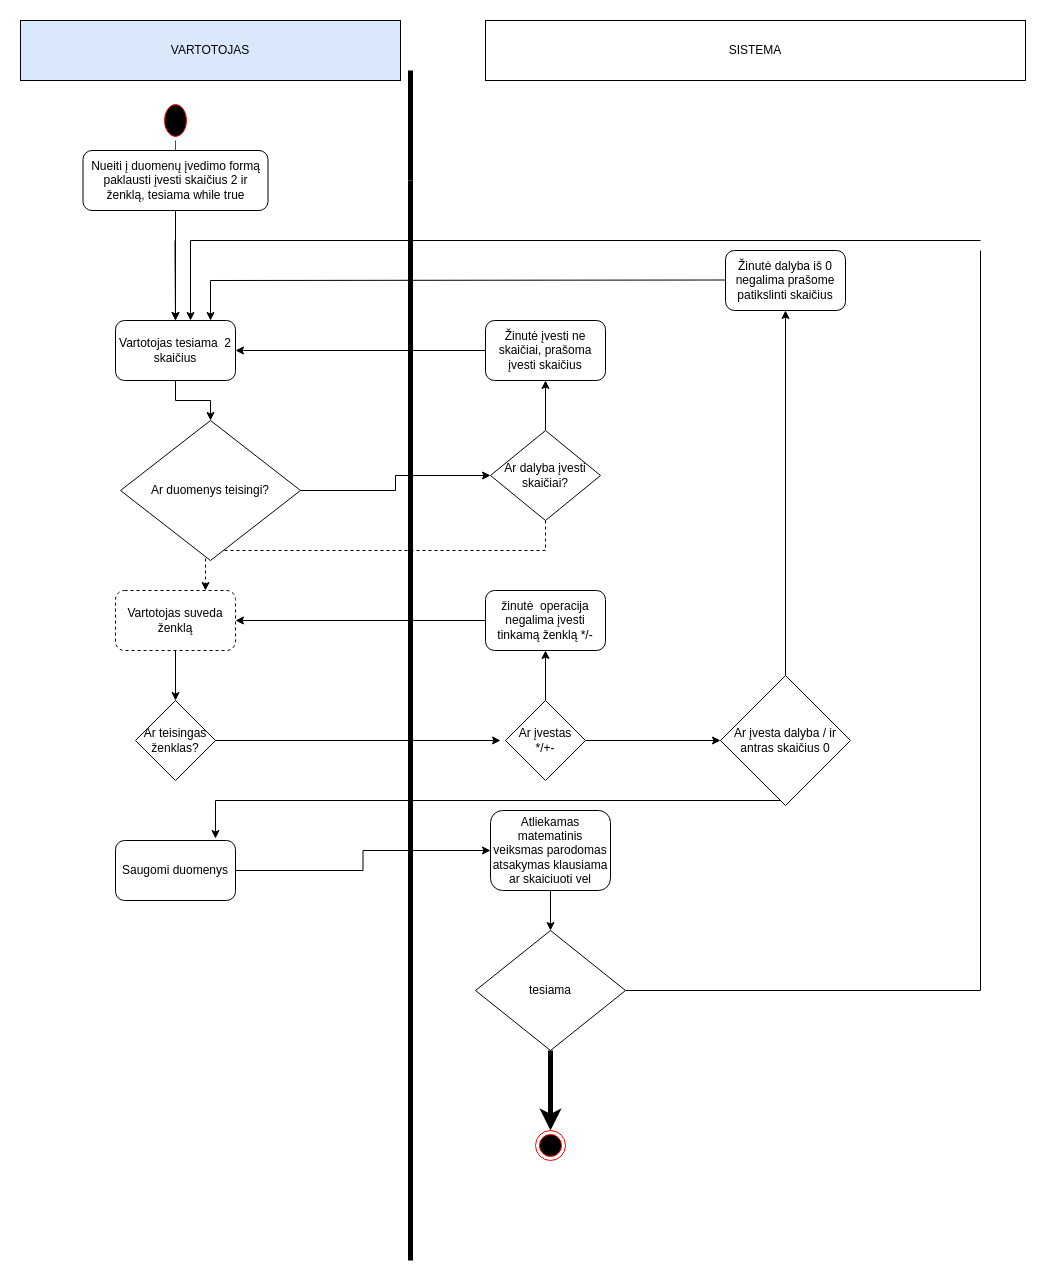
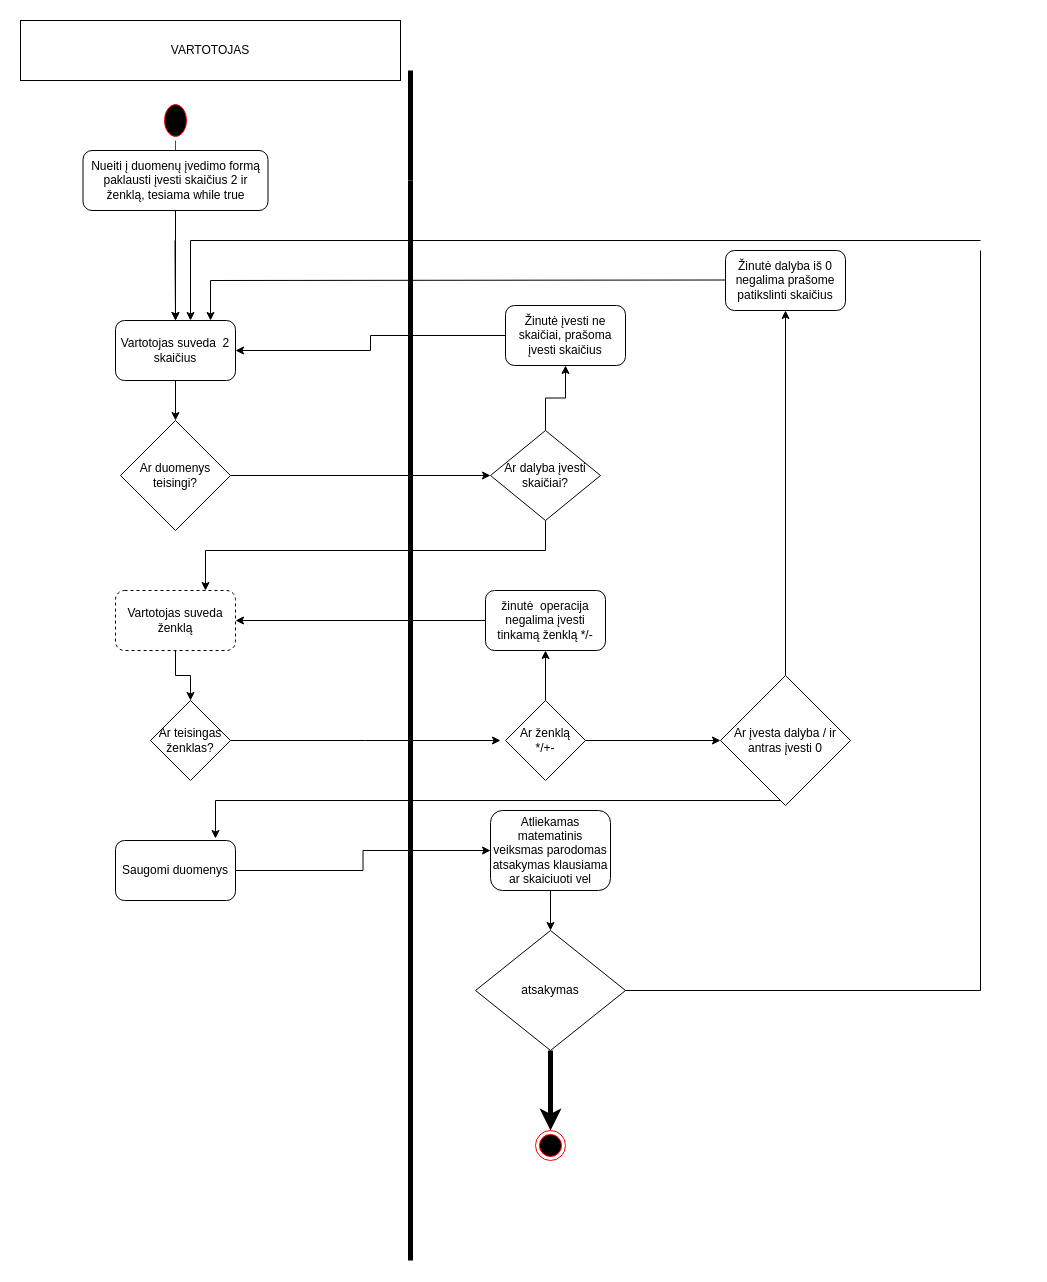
- <mxCell id="44" value="VARTOTOJAS" style="rounded=0;whiteSpace=wrap;html=1;fillColor=#dae8fc;" vertex="1" parent="1"><mxGeometry x="20" y="20" width="380" height="60" as="geometry" /></mxCell>
+ <mxCell id="44" value="VARTOTOJAS" style="rounded=0;whiteSpace=wrap;html=1;" vertex="1" parent="1"><mxGeometry x="20" y="20" width="380" height="60" as="geometry" /></mxCell>
- <mxCell id="45" value="SISTEMA" style="rounded=0;whiteSpace=wrap;html=1;" vertex="1" parent="1"><mxGeometry x="485" y="20" width="540" height="60" as="geometry" /></mxCell>
- <mxCell id="9" value="Vartotojas tesiama&amp;nbsp; 2 skaičius" style="rounded=1;whiteSpace=wrap;html=1;" vertex="1" parent="1"><mxGeometry x="115" y="320" width="120" height="60" as="geometry" /></mxCell>
+ <mxCell id="9" value="Vartotojas suveda&amp;nbsp; 2 skaičius" style="rounded=1;whiteSpace=wrap;html=1;" vertex="1" parent="1"><mxGeometry x="115" y="320" width="120" height="60" as="geometry" /></mxCell>
- <mxCell id="18" value="Žinutė įvesti ne skaičiai, prašoma įvesti skaičius" style="rounded=1;whiteSpace=wrap;html=1;" vertex="1" parent="1"><mxGeometry x="485" y="320" width="120" height="60" as="geometry" /></mxCell>
+ <mxCell id="18" value="Žinutė įvesti ne skaičiai, prašoma įvesti skaičius" style="rounded=1;whiteSpace=wrap;html=1;" vertex="1" parent="1"><mxGeometry x="505" y="305" width="120" height="60" as="geometry" /></mxCell>
- <mxCell id="16" value="Ar duomenys teisingi?" style="rhombus;whiteSpace=wrap;html=1;" vertex="1" parent="1"><mxGeometry x="120" y="420" width="180" height="140" as="geometry" /></mxCell>
+ <mxCell id="16" value="Ar duomenys teisingi?" style="rhombus;whiteSpace=wrap;html=1;" vertex="1" parent="1"><mxGeometry x="120" y="420" width="110" height="110" as="geometry" /></mxCell>
- <mxCell id="13" style="edgeStyle=orthogonalEdgeStyle;rounded=0;orthogonalLoop=1;jettySize=auto;html=1;entryX=0.75;entryY=0;entryDx=0;entryDy=0;strokeWidth=1;dashed=1;" edge="1" parent="1" source="14" target="11"><mxGeometry relative="1" as="geometry"><Array as="points"><mxPoint x="545" y="550" /><mxPoint x="205" y="550" /></Array></mxGeometry></mxCell>
+ <mxCell id="13" style="edgeStyle=orthogonalEdgeStyle;rounded=0;orthogonalLoop=1;jettySize=auto;html=1;entryX=0.75;entryY=0;entryDx=0;entryDy=0;strokeWidth=1;" edge="1" parent="1" source="14" target="11"><mxGeometry relative="1" as="geometry"><Array as="points"><mxPoint x="545" y="550" /><mxPoint x="205" y="550" /></Array></mxGeometry></mxCell>
- <mxCell id="20" value="Ar teisingas ženklas?" style="rhombus;whiteSpace=wrap;html=1;" vertex="1" parent="1"><mxGeometry x="135" y="700" width="80" height="80" as="geometry" /></mxCell>
+ <mxCell id="20" value="Ar teisingas ženklas?" style="rhombus;whiteSpace=wrap;html=1;" vertex="1" parent="1"><mxGeometry x="150" y="700" width="80" height="80" as="geometry" /></mxCell>
- <mxCell id="23" value="Ar įvestas&lt;br&gt;*/+-" style="rhombus;whiteSpace=wrap;html=1;" vertex="1" parent="1"><mxGeometry x="505" y="700" width="80" height="80" as="geometry" /></mxCell>
+ <mxCell id="23" value="Ar ženklą&lt;br&gt;*/+-" style="rhombus;whiteSpace=wrap;html=1;" vertex="1" parent="1"><mxGeometry x="505" y="700" width="80" height="80" as="geometry" /></mxCell>
- <mxCell id="28" value="Ar įvesta dalyba / ir antras skaičius 0" style="rhombus;whiteSpace=wrap;html=1;" vertex="1" parent="1"><mxGeometry x="720" y="675" width="130" height="130" as="geometry" /></mxCell>
+ <mxCell id="28" value="Ar įvesta dalyba / ir antras įvesti 0" style="rhombus;whiteSpace=wrap;html=1;" vertex="1" parent="1"><mxGeometry x="720" y="675" width="130" height="130" as="geometry" /></mxCell>
- <mxCell id="37" value="tesiama" style="rhombus;whiteSpace=wrap;html=1;" vertex="1" parent="1"><mxGeometry x="475" y="930" width="150" height="120" as="geometry" /></mxCell>
+ <mxCell id="37" value="atsakymas" style="rhombus;whiteSpace=wrap;html=1;" vertex="1" parent="1"><mxGeometry x="475" y="930" width="150" height="120" as="geometry" /></mxCell>
